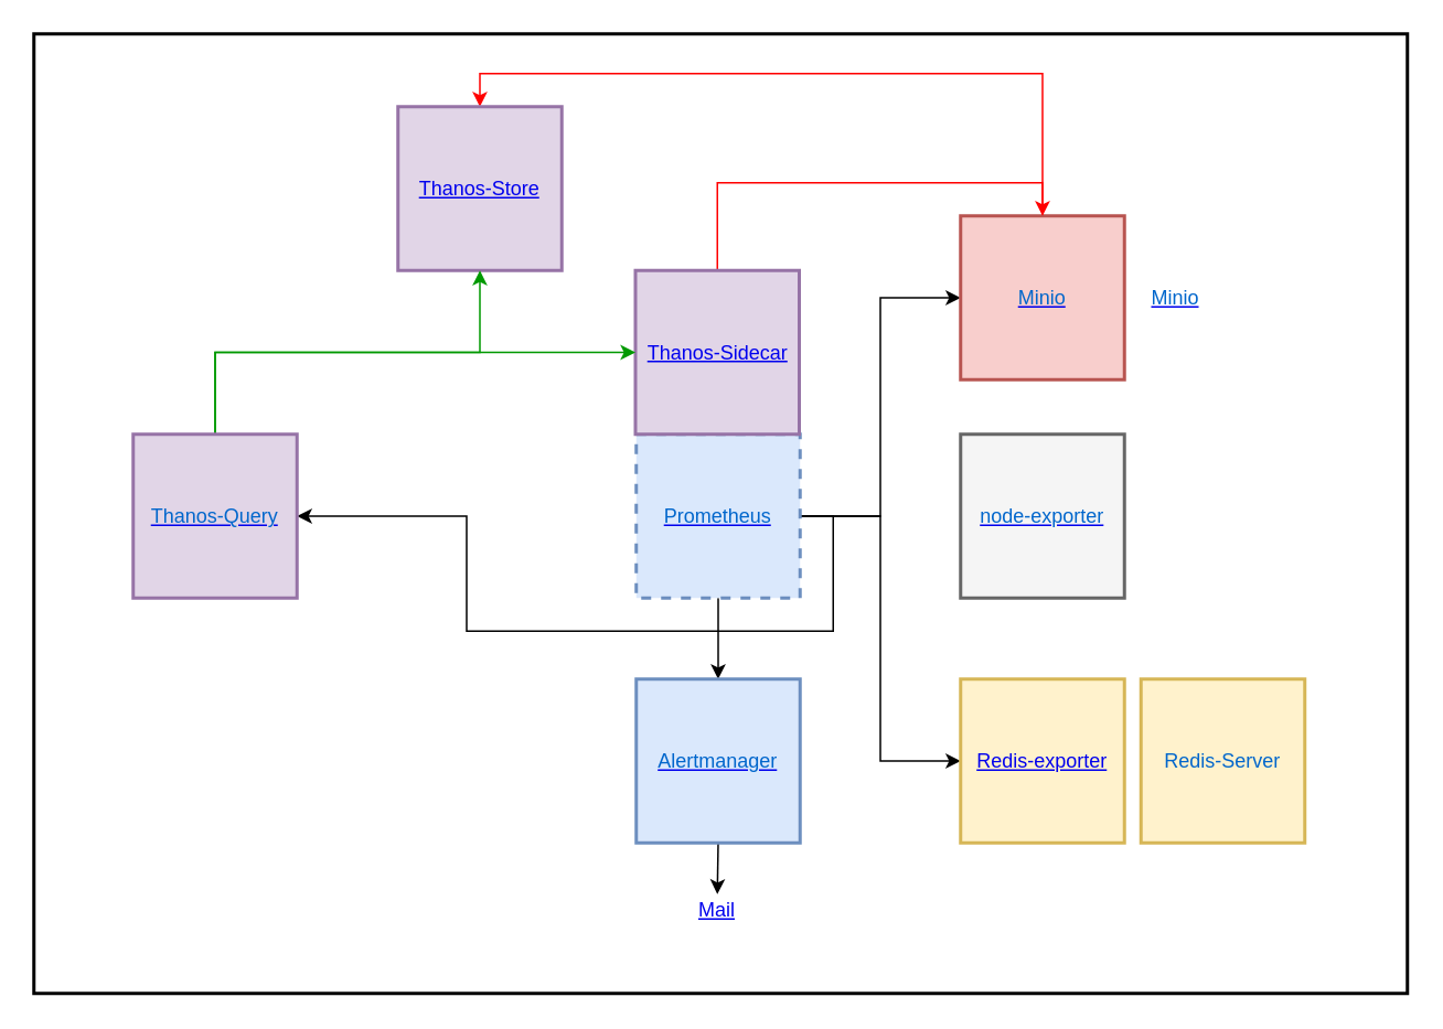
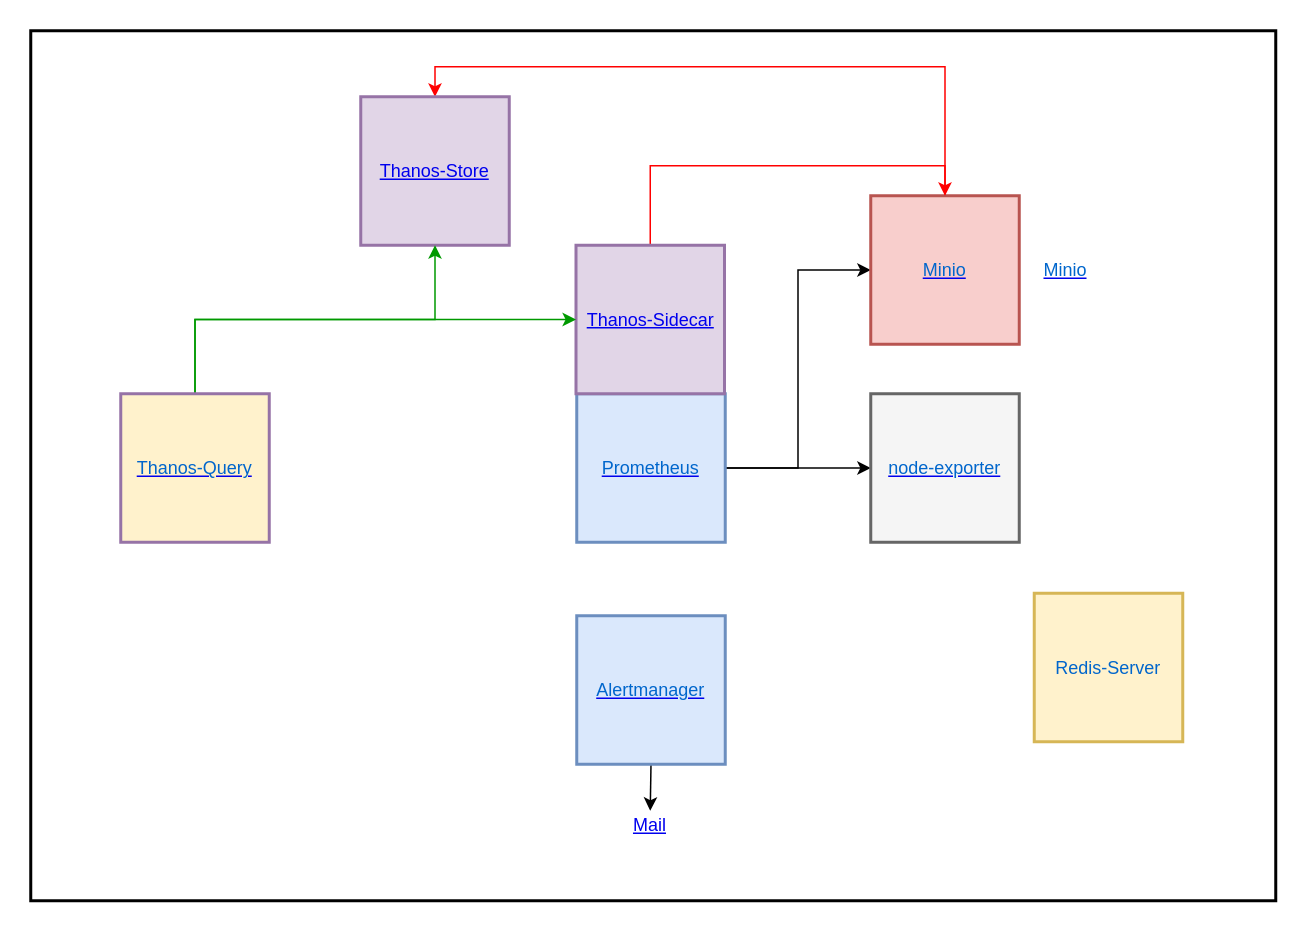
- <mxCell id="22" value="&lt;a href=&quot;http://localhost:11902&quot;&gt;&lt;font color=&quot;#0066cc&quot;&gt;Thanos-Query&lt;/font&gt;&lt;/a&gt;" style="whiteSpace=wrap;html=1;aspect=fixed;strokeWidth=2;fillColor=#e1d5e7;strokeColor=#9673a6;" vertex="1" parent="1"><mxGeometry x="80" y="262" width="99" height="99" as="geometry" /></mxCell>
+ <mxCell id="22" value="&lt;a href=&quot;http://localhost:11902&quot;&gt;&lt;font color=&quot;#0066cc&quot;&gt;Thanos-Query&lt;/font&gt;&lt;/a&gt;" style="whiteSpace=wrap;html=1;aspect=fixed;strokeWidth=2;fillColor=#fff2cc;strokeColor=#9673a6;" vertex="1" parent="1"><mxGeometry x="80" y="262" width="99" height="99" as="geometry" /></mxCell>
- <mxCell id="7" value="&lt;a href=&quot;http://localhost:19090&quot;&gt;&lt;font color=&quot;#0066cc&quot;&gt;Prometheus&lt;/font&gt;&lt;/a&gt;" style="whiteSpace=wrap;html=1;aspect=fixed;strokeWidth=2;fillColor=#dae8fc;strokeColor=#6c8ebf;dashed=1;" vertex="1" parent="1"><mxGeometry x="384" y="262" width="99" height="99" as="geometry" /></mxCell>
+ <mxCell id="7" value="&lt;a href=&quot;http://localhost:19090&quot;&gt;&lt;font color=&quot;#0066cc&quot;&gt;Prometheus&lt;/font&gt;&lt;/a&gt;" style="whiteSpace=wrap;html=1;aspect=fixed;strokeWidth=2;fillColor=#dae8fc;strokeColor=#6c8ebf;" vertex="1" parent="1"><mxGeometry x="384" y="262" width="99" height="99" as="geometry" /></mxCell>
- <mxCell id="3" style="edgeStyle=orthogonalEdgeStyle;rounded=0;orthogonalLoop=1;jettySize=auto;html=1;exitX=1;exitY=0.5;exitDx=0;exitDy=0;fontColor=#0066CC;" edge="1" parent="1" source="7" target="22"><mxGeometry relative="1" as="geometry" /></mxCell>
+ <mxCell id="3" style="edgeStyle=orthogonalEdgeStyle;rounded=0;orthogonalLoop=1;jettySize=auto;html=1;exitX=1;exitY=0.5;exitDx=0;exitDy=0;entryX=0;entryY=0.5;entryDx=0;entryDy=0;fontColor=#0066CC;" edge="1" parent="1" source="7" target="8"><mxGeometry relative="1" as="geometry" /></mxCell>
- <mxCell id="6" style="edgeStyle=orthogonalEdgeStyle;rounded=0;orthogonalLoop=1;jettySize=auto;html=1;exitX=0.5;exitY=1;exitDx=0;exitDy=0;entryX=0.5;entryY=0;entryDx=0;entryDy=0;fontColor=#0066CC;" edge="1" parent="1" source="7" target="15"><mxGeometry relative="1" as="geometry" /></mxCell>
- <mxCell id="5" style="edgeStyle=orthogonalEdgeStyle;rounded=0;orthogonalLoop=1;jettySize=auto;html=1;exitX=1;exitY=0.5;exitDx=0;exitDy=0;entryX=0;entryY=0.5;entryDx=0;entryDy=0;fontColor=#0066CC;" edge="1" parent="1" source="7" target="12"><mxGeometry relative="1" as="geometry" /></mxCell>
- <mxCell id="12" value="&lt;a href=&quot;http://localhost:19121/metrics&quot;&gt;Redis-exporter&lt;/a&gt;" style="whiteSpace=wrap;html=1;aspect=fixed;strokeWidth=2;fillColor=#fff2cc;strokeColor=#d6b656;" vertex="1" parent="1"><mxGeometry x="580" y="410" width="99" height="99" as="geometry" /></mxCell>
- <mxCell id="13" value="&lt;font color=&quot;#0066cc&quot;&gt;Redis-Server&lt;/font&gt;" style="whiteSpace=wrap;html=1;aspect=fixed;strokeWidth=2;fillColor=#fff2cc;strokeColor=#d6b656;" vertex="1" parent="1"><mxGeometry x="689" y="410" width="99" height="99" as="geometry" /></mxCell>
+ <mxCell id="13" value="&lt;font color=&quot;#0066cc&quot;&gt;Redis-Server&lt;/font&gt;" style="whiteSpace=wrap;html=1;aspect=fixed;strokeWidth=2;fillColor=#fff2cc;strokeColor=#d6b656;" vertex="1" parent="1"><mxGeometry x="689" y="395" width="99" height="99" as="geometry" /></mxCell>
